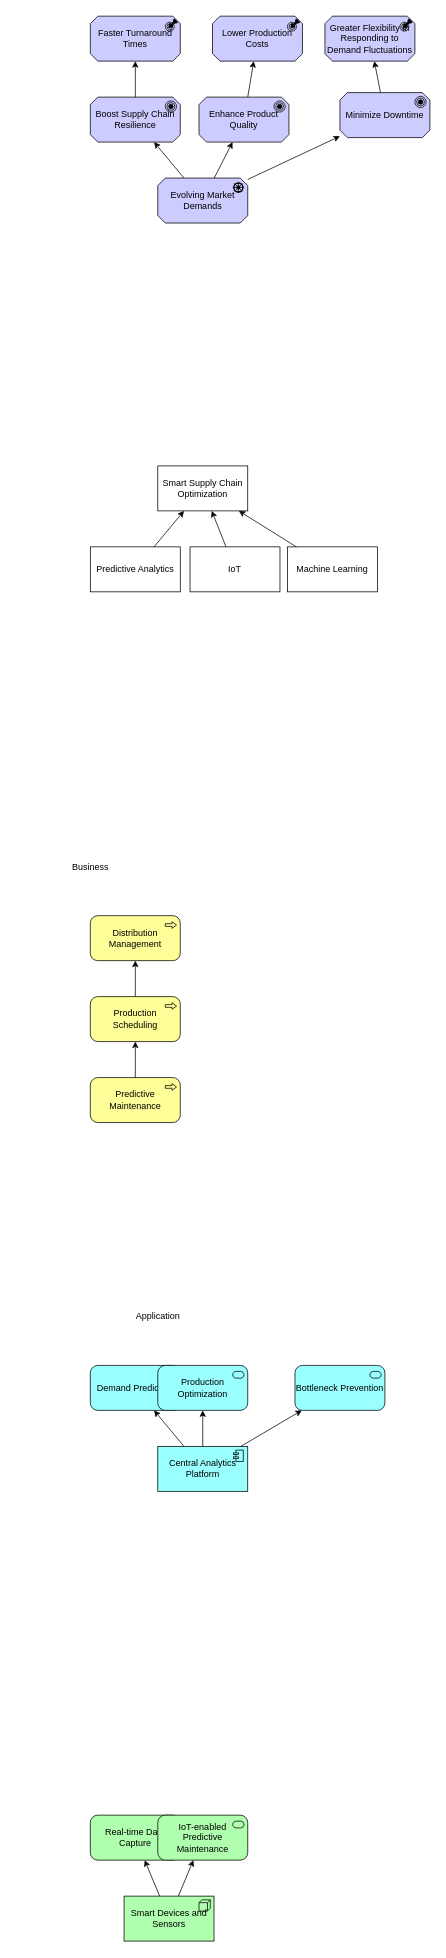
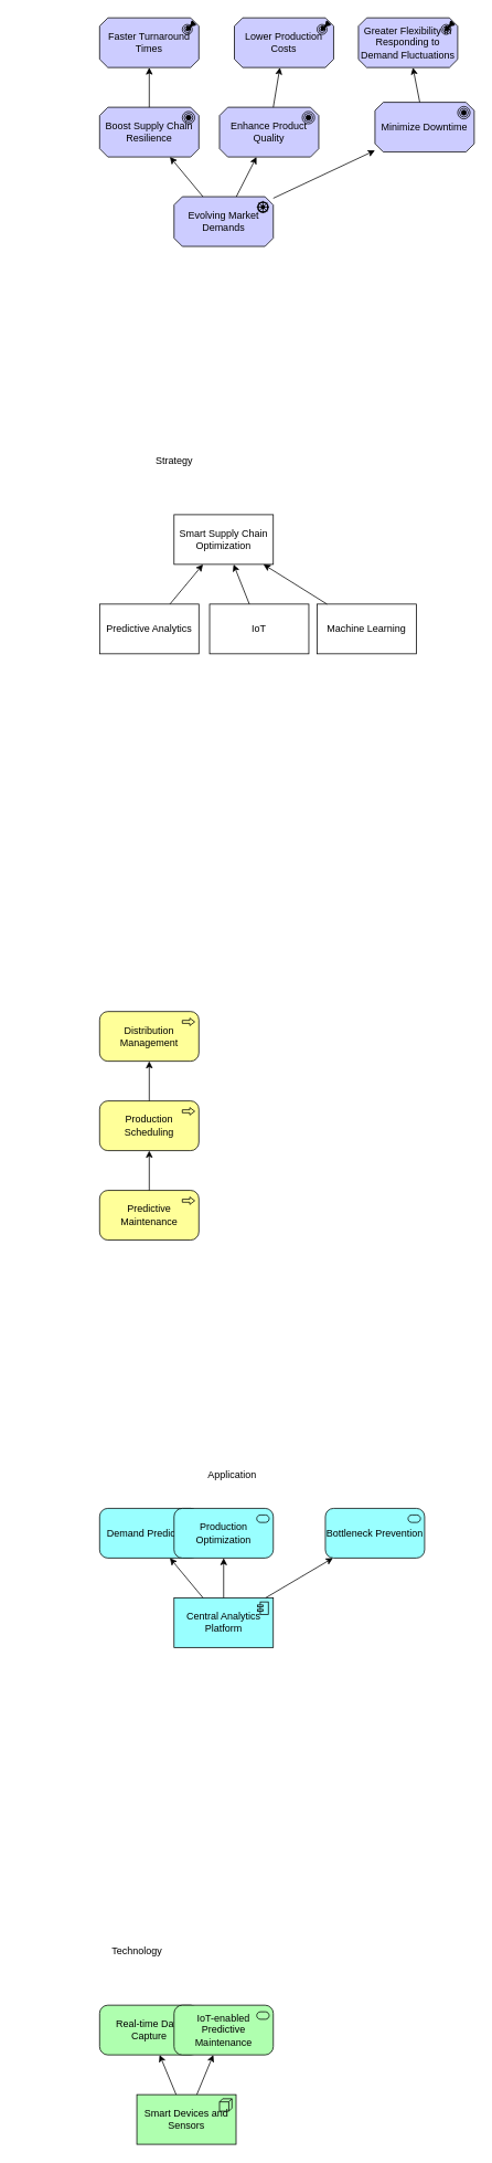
+ <mxCell id="15" value="Strategy" style="text;html=1;align=center;verticalAlign=middle;resizable=0;points=[];" parent="1" vertex="1"><mxGeometry x="110" y="540" width="200" height="30" as="geometry" /></mxCell>
- <mxCell id="23" value="Business" style="text;html=1;align=center;verticalAlign=middle;resizable=0;points=[];" parent="1" vertex="1"><mxGeometry x="20" y="1140" width="200" height="30" as="geometry" /></mxCell>
- <mxCell id="29" value="Application" style="text;html=1;align=center;verticalAlign=middle;resizable=0;points=[];" parent="1" vertex="1"><mxGeometry x="110" y="1740" width="200" height="30" as="geometry" /></mxCell>
+ <mxCell id="29" value="Application" style="text;html=1;align=center;verticalAlign=middle;resizable=0;points=[];" parent="1" vertex="1"><mxGeometry x="180" y="1765" width="200" height="30" as="geometry" /></mxCell>
+ <mxCell id="37" value="Technology" style="text;html=1;align=center;verticalAlign=middle;resizable=0;points=[];" parent="1" vertex="1"><mxGeometry x="65" y="2340" width="200" height="30" as="geometry" /></mxCell>
